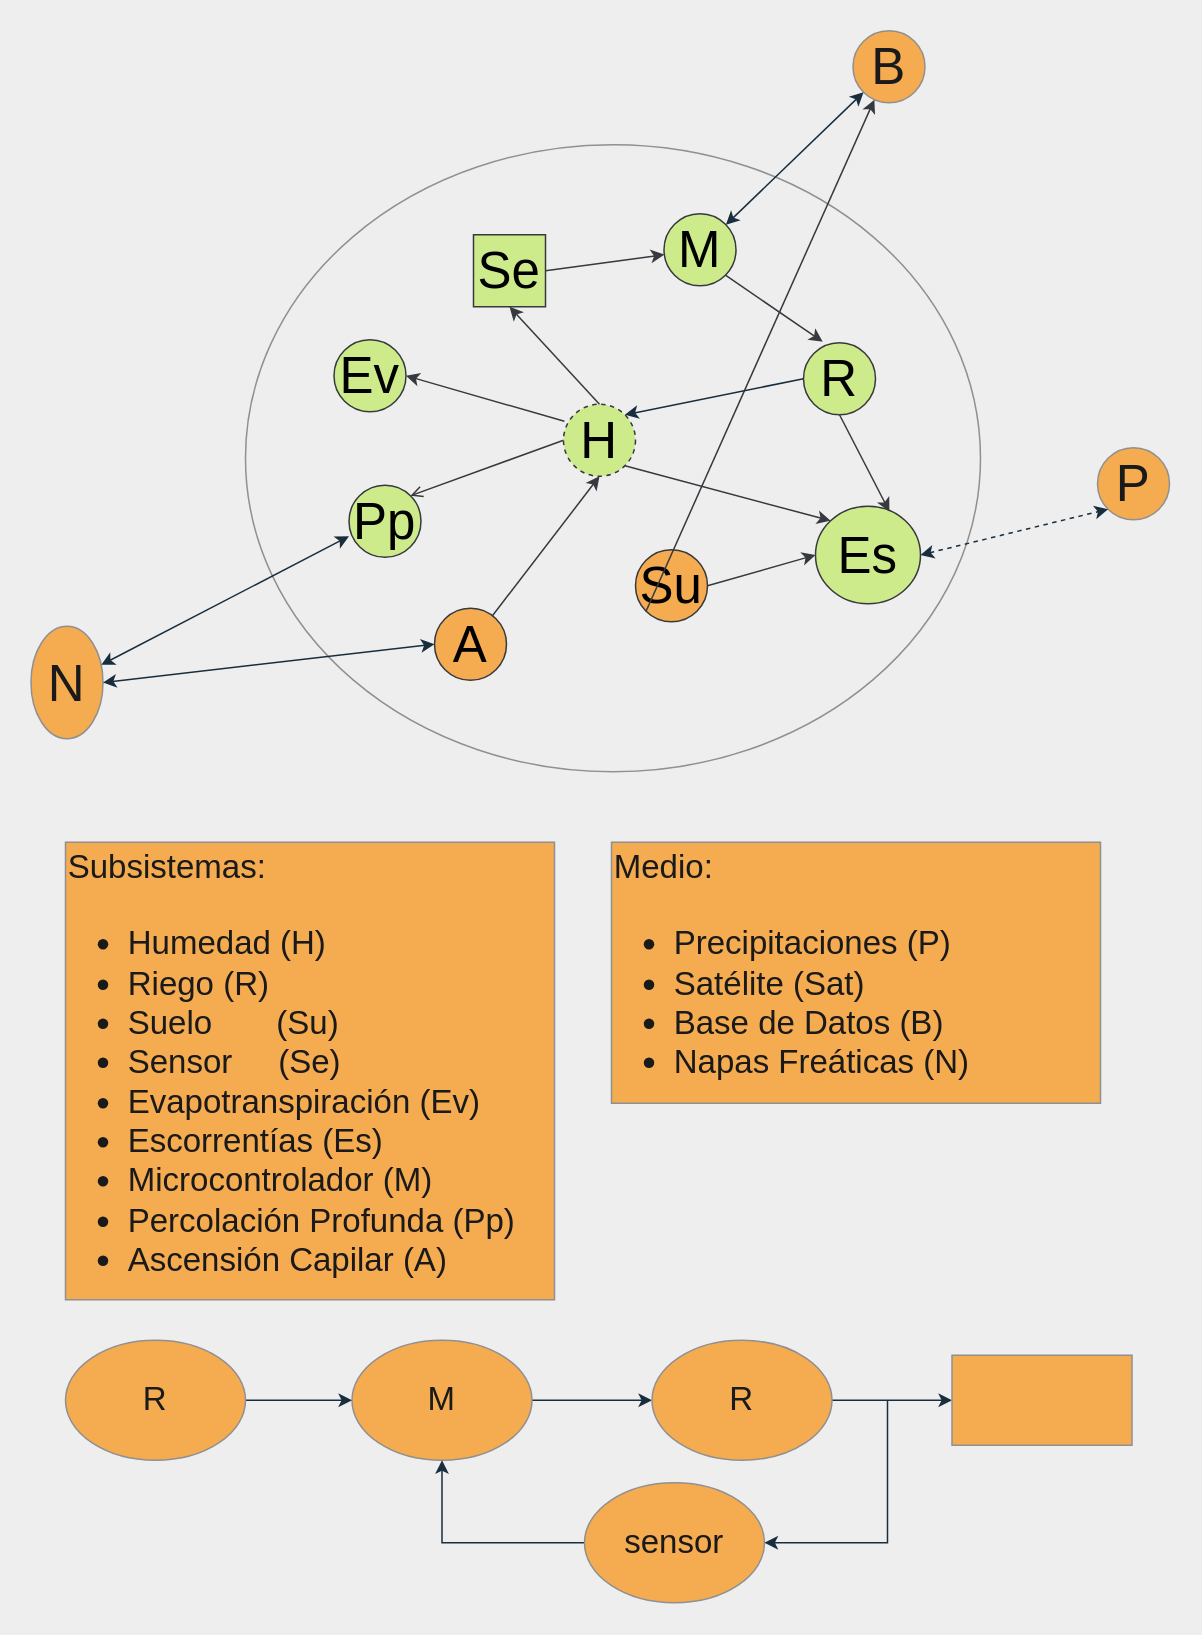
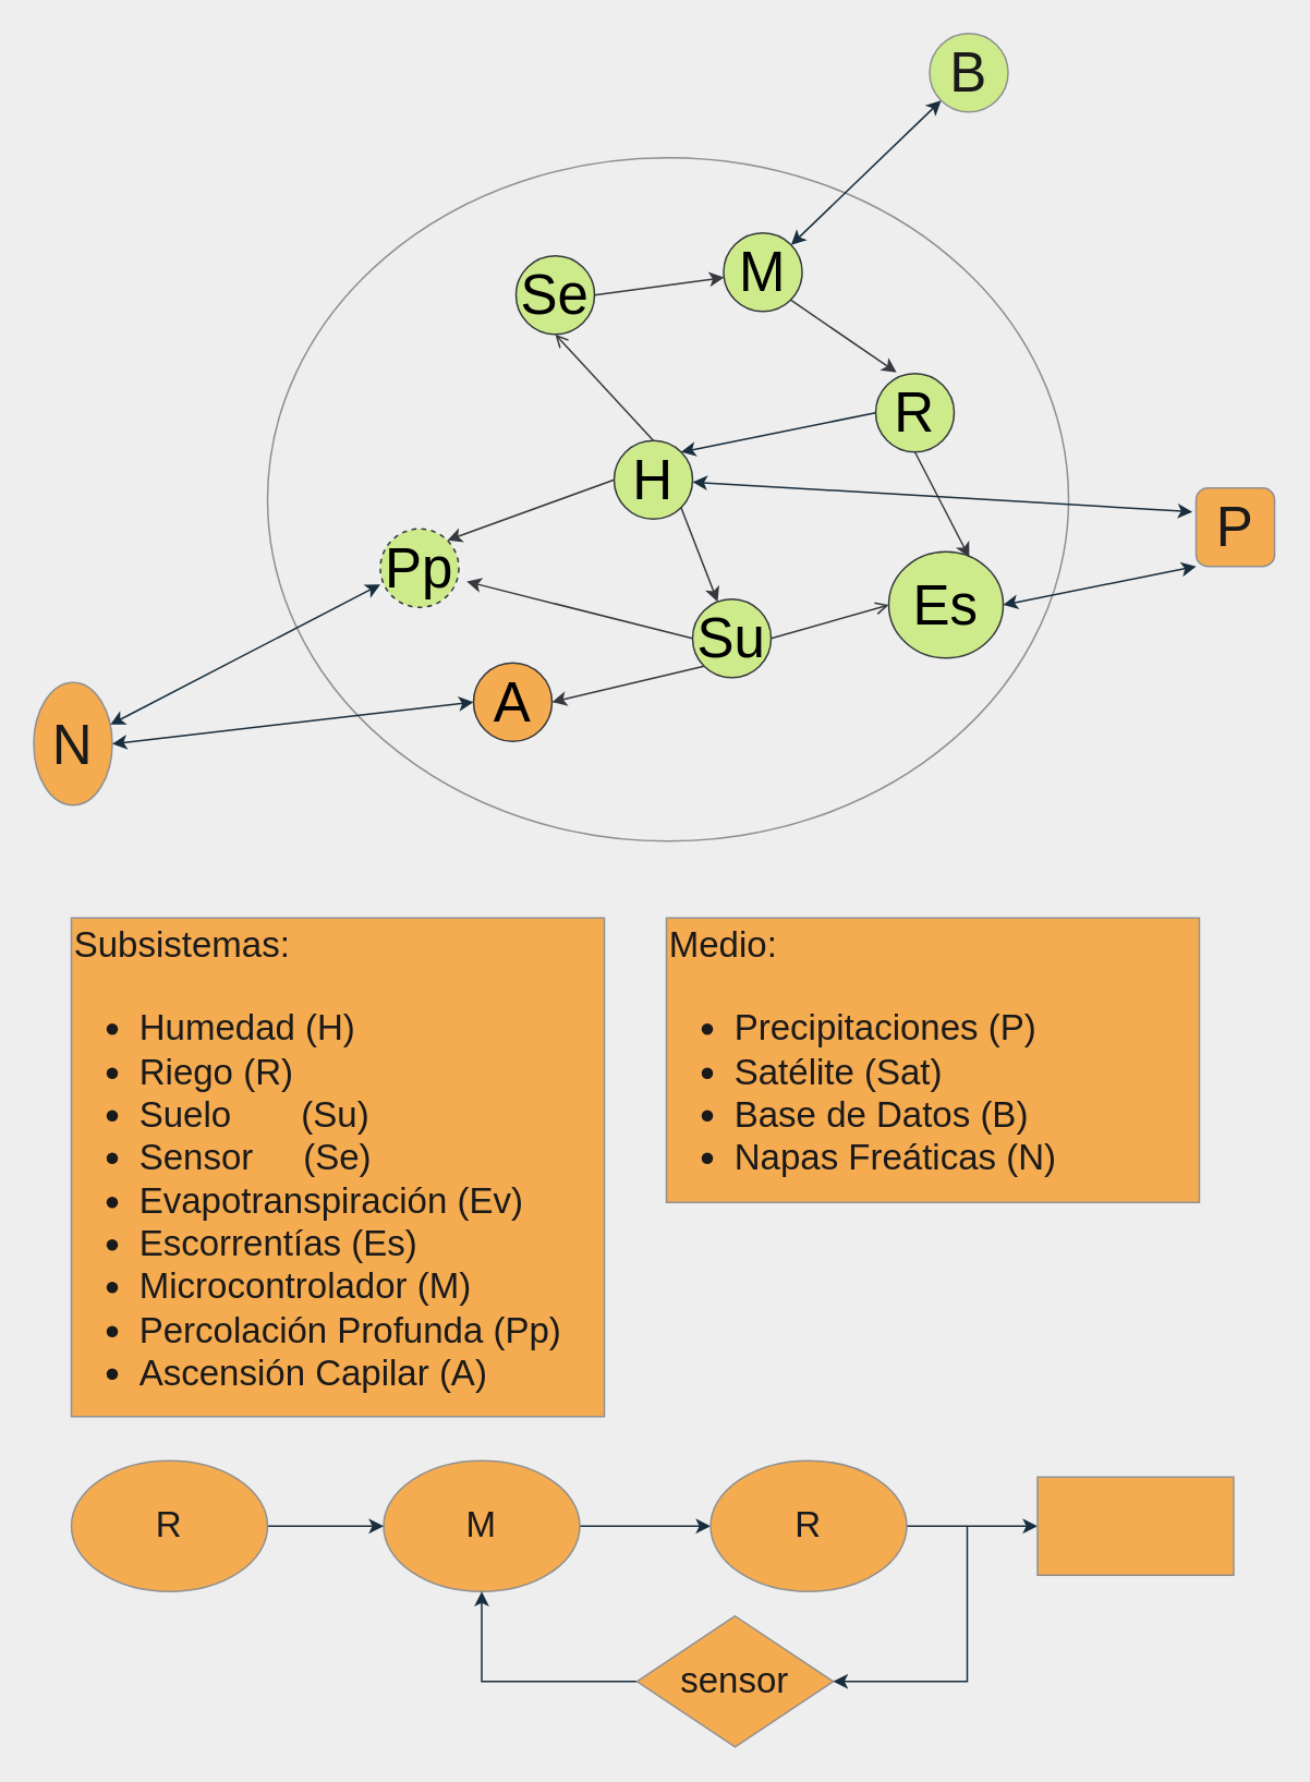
- <mxCell id="8" value="&lt;font style=&quot;font-size: 34px;&quot;&gt;B&lt;/font&gt;" style="ellipse;whiteSpace=wrap;html=1;aspect=fixed;strokeColor=#909090;fontColor=#1A1A1A;fillColor=#F5AB50;" vertex="1" parent="1"><mxGeometry x="568" y="20" width="48" height="48" as="geometry" /></mxCell>
+ <mxCell id="8" value="&lt;font style=&quot;font-size: 34px;&quot;&gt;B&lt;/font&gt;" style="ellipse;whiteSpace=wrap;html=1;aspect=fixed;strokeColor=#909090;fontColor=#1A1A1A;fillColor=#cdeb8b;" vertex="1" parent="1"><mxGeometry x="568" y="20" width="48" height="48" as="geometry" /></mxCell>
- <mxCell id="7" value="&lt;font style=&quot;font-size: 34px;&quot;&gt;Se&lt;/font&gt;" style="whiteSpace=wrap;html=1;aspect=fixed;fillColor=#cdeb8b;strokeColor=#36393d;rounded=0;" vertex="1" parent="1"><mxGeometry x="315" y="156" width="48" height="48" as="geometry" /></mxCell>
+ <mxCell id="7" value="&lt;font style=&quot;font-size: 34px;&quot;&gt;Se&lt;/font&gt;" style="ellipse;whiteSpace=wrap;html=1;aspect=fixed;fillColor=#cdeb8b;strokeColor=#36393d;" vertex="1" parent="1"><mxGeometry x="315" y="156" width="48" height="48" as="geometry" /></mxCell>
- <mxCell id="28" value="" style="endArrow=classic;html=1;rounded=0;fontSize=27;fontColor=#1A1A1A;exitX=0.5;exitY=0;exitDx=0;exitDy=0;entryX=0.5;entryY=1;entryDx=0;entryDy=0;fillColor=#cdeb8b;strokeColor=#36393d;" edge="1" parent="1" source="4" target="7"><mxGeometry width="50" height="50" relative="1" as="geometry"><mxPoint x="264" y="262" as="sourcePoint" /><mxPoint x="314" y="212" as="targetPoint" /></mxGeometry></mxCell>
+ <mxCell id="28" value="" style="endArrow=open;html=1;rounded=0;fontSize=27;fontColor=#1A1A1A;exitX=0.5;exitY=0;exitDx=0;exitDy=0;entryX=0.5;entryY=1;entryDx=0;entryDy=0;fillColor=#cdeb8b;strokeColor=#36393d;" edge="1" parent="1" source="4" target="7"><mxGeometry width="50" height="50" relative="1" as="geometry"><mxPoint x="264" y="262" as="sourcePoint" /><mxPoint x="314" y="212" as="targetPoint" /></mxGeometry></mxCell>
- <mxCell id="38" value="" style="endArrow=classic;html=1;rounded=0;fontSize=27;fontColor=#1A1A1A;exitX=0;exitY=1;exitDx=0;exitDy=0;fillColor=#cdeb8b;strokeColor=#36393d;" edge="1" parent="1" source="6" target="8"><mxGeometry width="50" height="50" relative="1" as="geometry"><mxPoint x="452" y="482" as="sourcePoint" /><mxPoint x="502" y="432" as="targetPoint" /></mxGeometry></mxCell>
+ <mxCell id="38" value="" style="endArrow=classic;html=1;rounded=0;fontSize=27;fontColor=#1A1A1A;exitX=0;exitY=1;exitDx=0;exitDy=0;entryX=1;entryY=0.5;entryDx=0;entryDy=0;fillColor=#cdeb8b;strokeColor=#36393d;" edge="1" parent="1" source="6" target="5"><mxGeometry width="50" height="50" relative="1" as="geometry"><mxPoint x="452" y="482" as="sourcePoint" /><mxPoint x="502" y="432" as="targetPoint" /></mxGeometry></mxCell>
- <mxCell id="10" value="&lt;font style=&quot;font-size: 34px;&quot;&gt;Ev&lt;/font&gt;" style="ellipse;whiteSpace=wrap;html=1;aspect=fixed;fillColor=#cdeb8b;strokeColor=#36393d;" vertex="1" parent="1"><mxGeometry x="222" y="226" width="48" height="48" as="geometry" /></mxCell>
- <mxCell id="33" value="" style="endArrow=classic;html=1;rounded=0;fontSize=27;fontColor=#1A1A1A;entryX=1;entryY=0.5;entryDx=0;entryDy=0;exitX=0.013;exitY=0.237;exitDx=0;exitDy=0;exitPerimeter=0;fillColor=#cdeb8b;strokeColor=#36393d;" edge="1" parent="1" source="4" target="10"><mxGeometry width="50" height="50" relative="1" as="geometry"><mxPoint x="366" y="366" as="sourcePoint" /><mxPoint x="416" y="316" as="targetPoint" /></mxGeometry></mxCell>
- <mxCell id="4" value="&lt;font style=&quot;font-size: 34px;&quot;&gt;H&lt;/font&gt;" style="ellipse;whiteSpace=wrap;html=1;aspect=fixed;fillColor=#cdeb8b;strokeColor=#36393d;dashed=1;" vertex="1" parent="1"><mxGeometry x="375" y="269" width="48" height="48" as="geometry" /></mxCell>
+ <mxCell id="4" value="&lt;font style=&quot;font-size: 34px;&quot;&gt;H&lt;/font&gt;" style="ellipse;whiteSpace=wrap;html=1;aspect=fixed;fillColor=#cdeb8b;strokeColor=#36393d;" vertex="1" parent="1"><mxGeometry x="375" y="269" width="48" height="48" as="geometry" /></mxCell>
+ <mxCell id="39" value="" style="endArrow=classic;startArrow=classic;html=1;rounded=0;strokeColor=#182E3E;fontSize=27;fontColor=#1A1A1A;entryX=-0.046;entryY=0.304;entryDx=0;entryDy=0;entryPerimeter=0;" edge="1" parent="1" source="4" target="3"><mxGeometry width="50" height="50" relative="1" as="geometry"><mxPoint x="631" y="350" as="sourcePoint" /><mxPoint x="681" y="300" as="targetPoint" /></mxGeometry></mxCell>
- <mxCell id="3" value="&lt;font style=&quot;font-size: 34px;&quot;&gt;P&lt;/font&gt;" style="ellipse;whiteSpace=wrap;html=1;aspect=fixed;strokeColor=#909090;fontColor=#1A1A1A;fillColor=#F5AB50;" vertex="1" parent="1"><mxGeometry x="731" y="298" width="48" height="48" as="geometry" /></mxCell>
+ <mxCell id="3" value="&lt;font style=&quot;font-size: 34px;&quot;&gt;P&lt;/font&gt;" style="whiteSpace=wrap;html=1;aspect=fixed;strokeColor=#909090;fontColor=#1A1A1A;fillColor=#F5AB50;rounded=1;" vertex="1" parent="1"><mxGeometry x="731" y="298" width="48" height="48" as="geometry" /></mxCell>
- <mxCell id="31" value="" style="endArrow=classic;html=1;rounded=0;fontSize=27;fontColor=#1A1A1A;entryX=0;entryY=0;entryDx=0;entryDy=0;exitX=1;exitY=1;exitDx=0;exitDy=0;fillColor=#cdeb8b;strokeColor=#36393d;" edge="1" parent="1" source="4" target="11"><mxGeometry width="50" height="50" relative="1" as="geometry"><mxPoint x="366" y="366" as="sourcePoint" /><mxPoint x="416" y="316" as="targetPoint" /></mxGeometry></mxCell>
+ <mxCell id="31" value="" style="endArrow=classic;html=1;rounded=0;fontSize=27;fontColor=#1A1A1A;exitX=1;exitY=1;exitDx=0;exitDy=0;fillColor=#cdeb8b;strokeColor=#36393d;" edge="1" parent="1" source="4" target="6"><mxGeometry width="50" height="50" relative="1" as="geometry"><mxPoint x="366" y="366" as="sourcePoint" /><mxPoint x="416" y="316" as="targetPoint" /></mxGeometry></mxCell>
- <mxCell id="34" value="" style="endArrow=open;html=1;rounded=0;fontSize=27;fontColor=#1A1A1A;exitX=0;exitY=0.5;exitDx=0;exitDy=0;entryX=1;entryY=0;entryDx=0;entryDy=0;fillColor=#cdeb8b;strokeColor=#36393d;" edge="1" parent="1" source="4" target="13"><mxGeometry width="50" height="50" relative="1" as="geometry"><mxPoint x="366" y="366" as="sourcePoint" /><mxPoint x="416" y="316" as="targetPoint" /></mxGeometry></mxCell>
+ <mxCell id="34" value="" style="endArrow=classic;html=1;rounded=0;fontSize=27;fontColor=#1A1A1A;exitX=0;exitY=0.5;exitDx=0;exitDy=0;entryX=1;entryY=0;entryDx=0;entryDy=0;fillColor=#cdeb8b;strokeColor=#36393d;" edge="1" parent="1" source="4" target="13"><mxGeometry width="50" height="50" relative="1" as="geometry"><mxPoint x="366" y="366" as="sourcePoint" /><mxPoint x="416" y="316" as="targetPoint" /></mxGeometry></mxCell>
- <mxCell id="13" value="&lt;font style=&quot;font-size: 34px;&quot;&gt;Pp&lt;/font&gt;" style="ellipse;whiteSpace=wrap;html=1;aspect=fixed;fillColor=#cdeb8b;strokeColor=#36393d;" vertex="1" parent="1"><mxGeometry x="232" y="323" width="48" height="48" as="geometry" /></mxCell>
+ <mxCell id="13" value="&lt;font style=&quot;font-size: 34px;&quot;&gt;Pp&lt;/font&gt;" style="ellipse;whiteSpace=wrap;html=1;aspect=fixed;fillColor=#cdeb8b;strokeColor=#36393d;dashed=1;" vertex="1" parent="1"><mxGeometry x="232" y="323" width="48" height="48" as="geometry" /></mxCell>
- <mxCell id="40" value="" style="endArrow=classic;startArrow=classic;html=1;rounded=0;strokeColor=#182E3E;fontSize=27;fontColor=#1A1A1A;exitX=1;exitY=0.5;exitDx=0;exitDy=0;entryX=0;entryY=1;entryDx=0;entryDy=0;dashed=1;" edge="1" parent="1" source="11" target="3"><mxGeometry width="50" height="50" relative="1" as="geometry"><mxPoint x="366" y="327" as="sourcePoint" /><mxPoint x="416" y="277" as="targetPoint" /></mxGeometry></mxCell>
+ <mxCell id="40" value="" style="endArrow=classic;startArrow=classic;html=1;rounded=0;strokeColor=#182E3E;fontSize=27;fontColor=#1A1A1A;exitX=1;exitY=0.5;exitDx=0;exitDy=0;entryX=0;entryY=1;entryDx=0;entryDy=0;" edge="1" parent="1" source="11" target="3"><mxGeometry width="50" height="50" relative="1" as="geometry"><mxPoint x="366" y="327" as="sourcePoint" /><mxPoint x="416" y="277" as="targetPoint" /></mxGeometry></mxCell>
- <mxCell id="35" value="" style="endArrow=classic;html=1;rounded=0;fontSize=27;fontColor=#1A1A1A;entryX=0.5;entryY=1;entryDx=0;entryDy=0;fillColor=#cdeb8b;strokeColor=#36393d;" edge="1" parent="1" source="5" target="4"><mxGeometry width="50" height="50" relative="1" as="geometry"><mxPoint x="369" y="384" as="sourcePoint" /><mxPoint x="419" y="334" as="targetPoint" /></mxGeometry></mxCell>
- <mxCell id="37" value="" style="endArrow=classic;html=1;rounded=0;fontSize=27;fontColor=#1A1A1A;exitX=1;exitY=0.5;exitDx=0;exitDy=0;entryX=0;entryY=0.5;entryDx=0;entryDy=0;fillColor=#cdeb8b;strokeColor=#36393d;" edge="1" parent="1" source="6" target="11"><mxGeometry width="50" height="50" relative="1" as="geometry"><mxPoint x="467" y="477" as="sourcePoint" /><mxPoint x="517" y="427" as="targetPoint" /></mxGeometry></mxCell>
+ <mxCell id="37" value="" style="endArrow=open;html=1;rounded=0;fontSize=27;fontColor=#1A1A1A;exitX=1;exitY=0.5;exitDx=0;exitDy=0;entryX=0;entryY=0.5;entryDx=0;entryDy=0;fillColor=#cdeb8b;strokeColor=#36393d;" edge="1" parent="1" source="6" target="11"><mxGeometry width="50" height="50" relative="1" as="geometry"><mxPoint x="467" y="477" as="sourcePoint" /><mxPoint x="517" y="427" as="targetPoint" /></mxGeometry></mxCell>
+ <mxCell id="36" value="" style="endArrow=classic;html=1;rounded=0;fontSize=27;fontColor=#1A1A1A;entryX=1.1;entryY=0.671;entryDx=0;entryDy=0;entryPerimeter=0;exitX=0;exitY=0.5;exitDx=0;exitDy=0;fillColor=#cdeb8b;strokeColor=#36393d;" edge="1" parent="1" source="6" target="13"><mxGeometry width="50" height="50" relative="1" as="geometry"><mxPoint x="119" y="495" as="sourcePoint" /><mxPoint x="169" y="445" as="targetPoint" /></mxGeometry></mxCell>
- <mxCell id="6" value="&lt;font style=&quot;font-size: 34px;&quot;&gt;Su&lt;/font&gt;" style="ellipse;whiteSpace=wrap;html=1;aspect=fixed;fillColor=#f5ab50;strokeColor=#36393d;" vertex="1" parent="1"><mxGeometry x="423" y="366" width="48" height="48" as="geometry" /></mxCell>
+ <mxCell id="6" value="&lt;font style=&quot;font-size: 34px;&quot;&gt;Su&lt;/font&gt;" style="ellipse;whiteSpace=wrap;html=1;aspect=fixed;fillColor=#cdeb8b;strokeColor=#36393d;" vertex="1" parent="1"><mxGeometry x="423" y="366" width="48" height="48" as="geometry" /></mxCell>
- <mxCell id="22" value="sensor" style="ellipse;whiteSpace=wrap;html=1;strokeColor=#909090;fontSize=22;fontColor=#1A1A1A;fillColor=#F5AB50;" vertex="1" parent="1"><mxGeometry x="389" y="988" width="120" height="80" as="geometry" /></mxCell>
+ <mxCell id="22" value="sensor" style="rhombus;whiteSpace=wrap;html=1;strokeColor=#909090;fontSize=22;fontColor=#1A1A1A;fillColor=#F5AB50;" vertex="1" parent="1"><mxGeometry x="389" y="988" width="120" height="80" as="geometry" /></mxCell>
